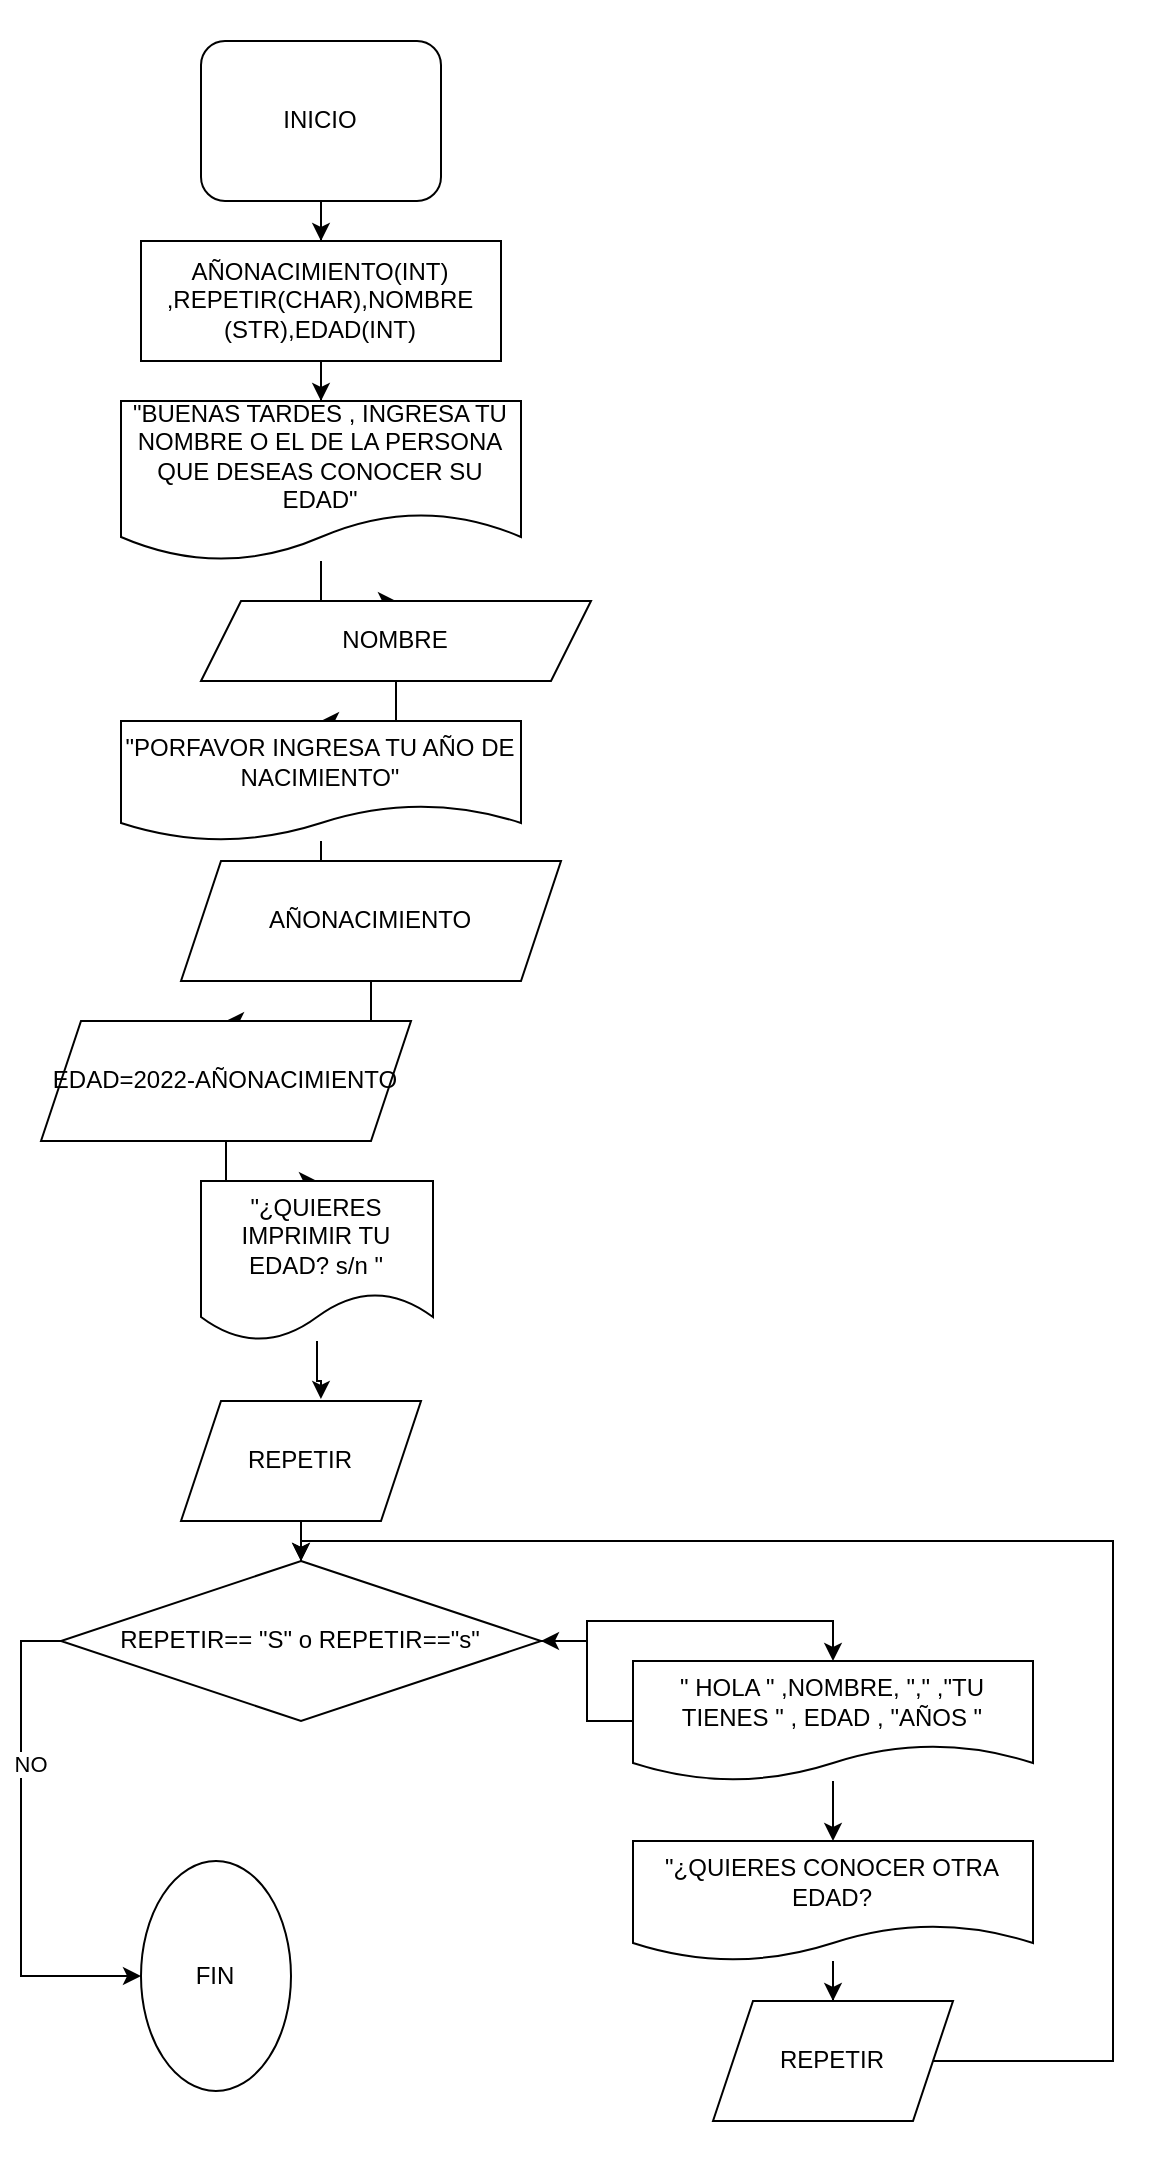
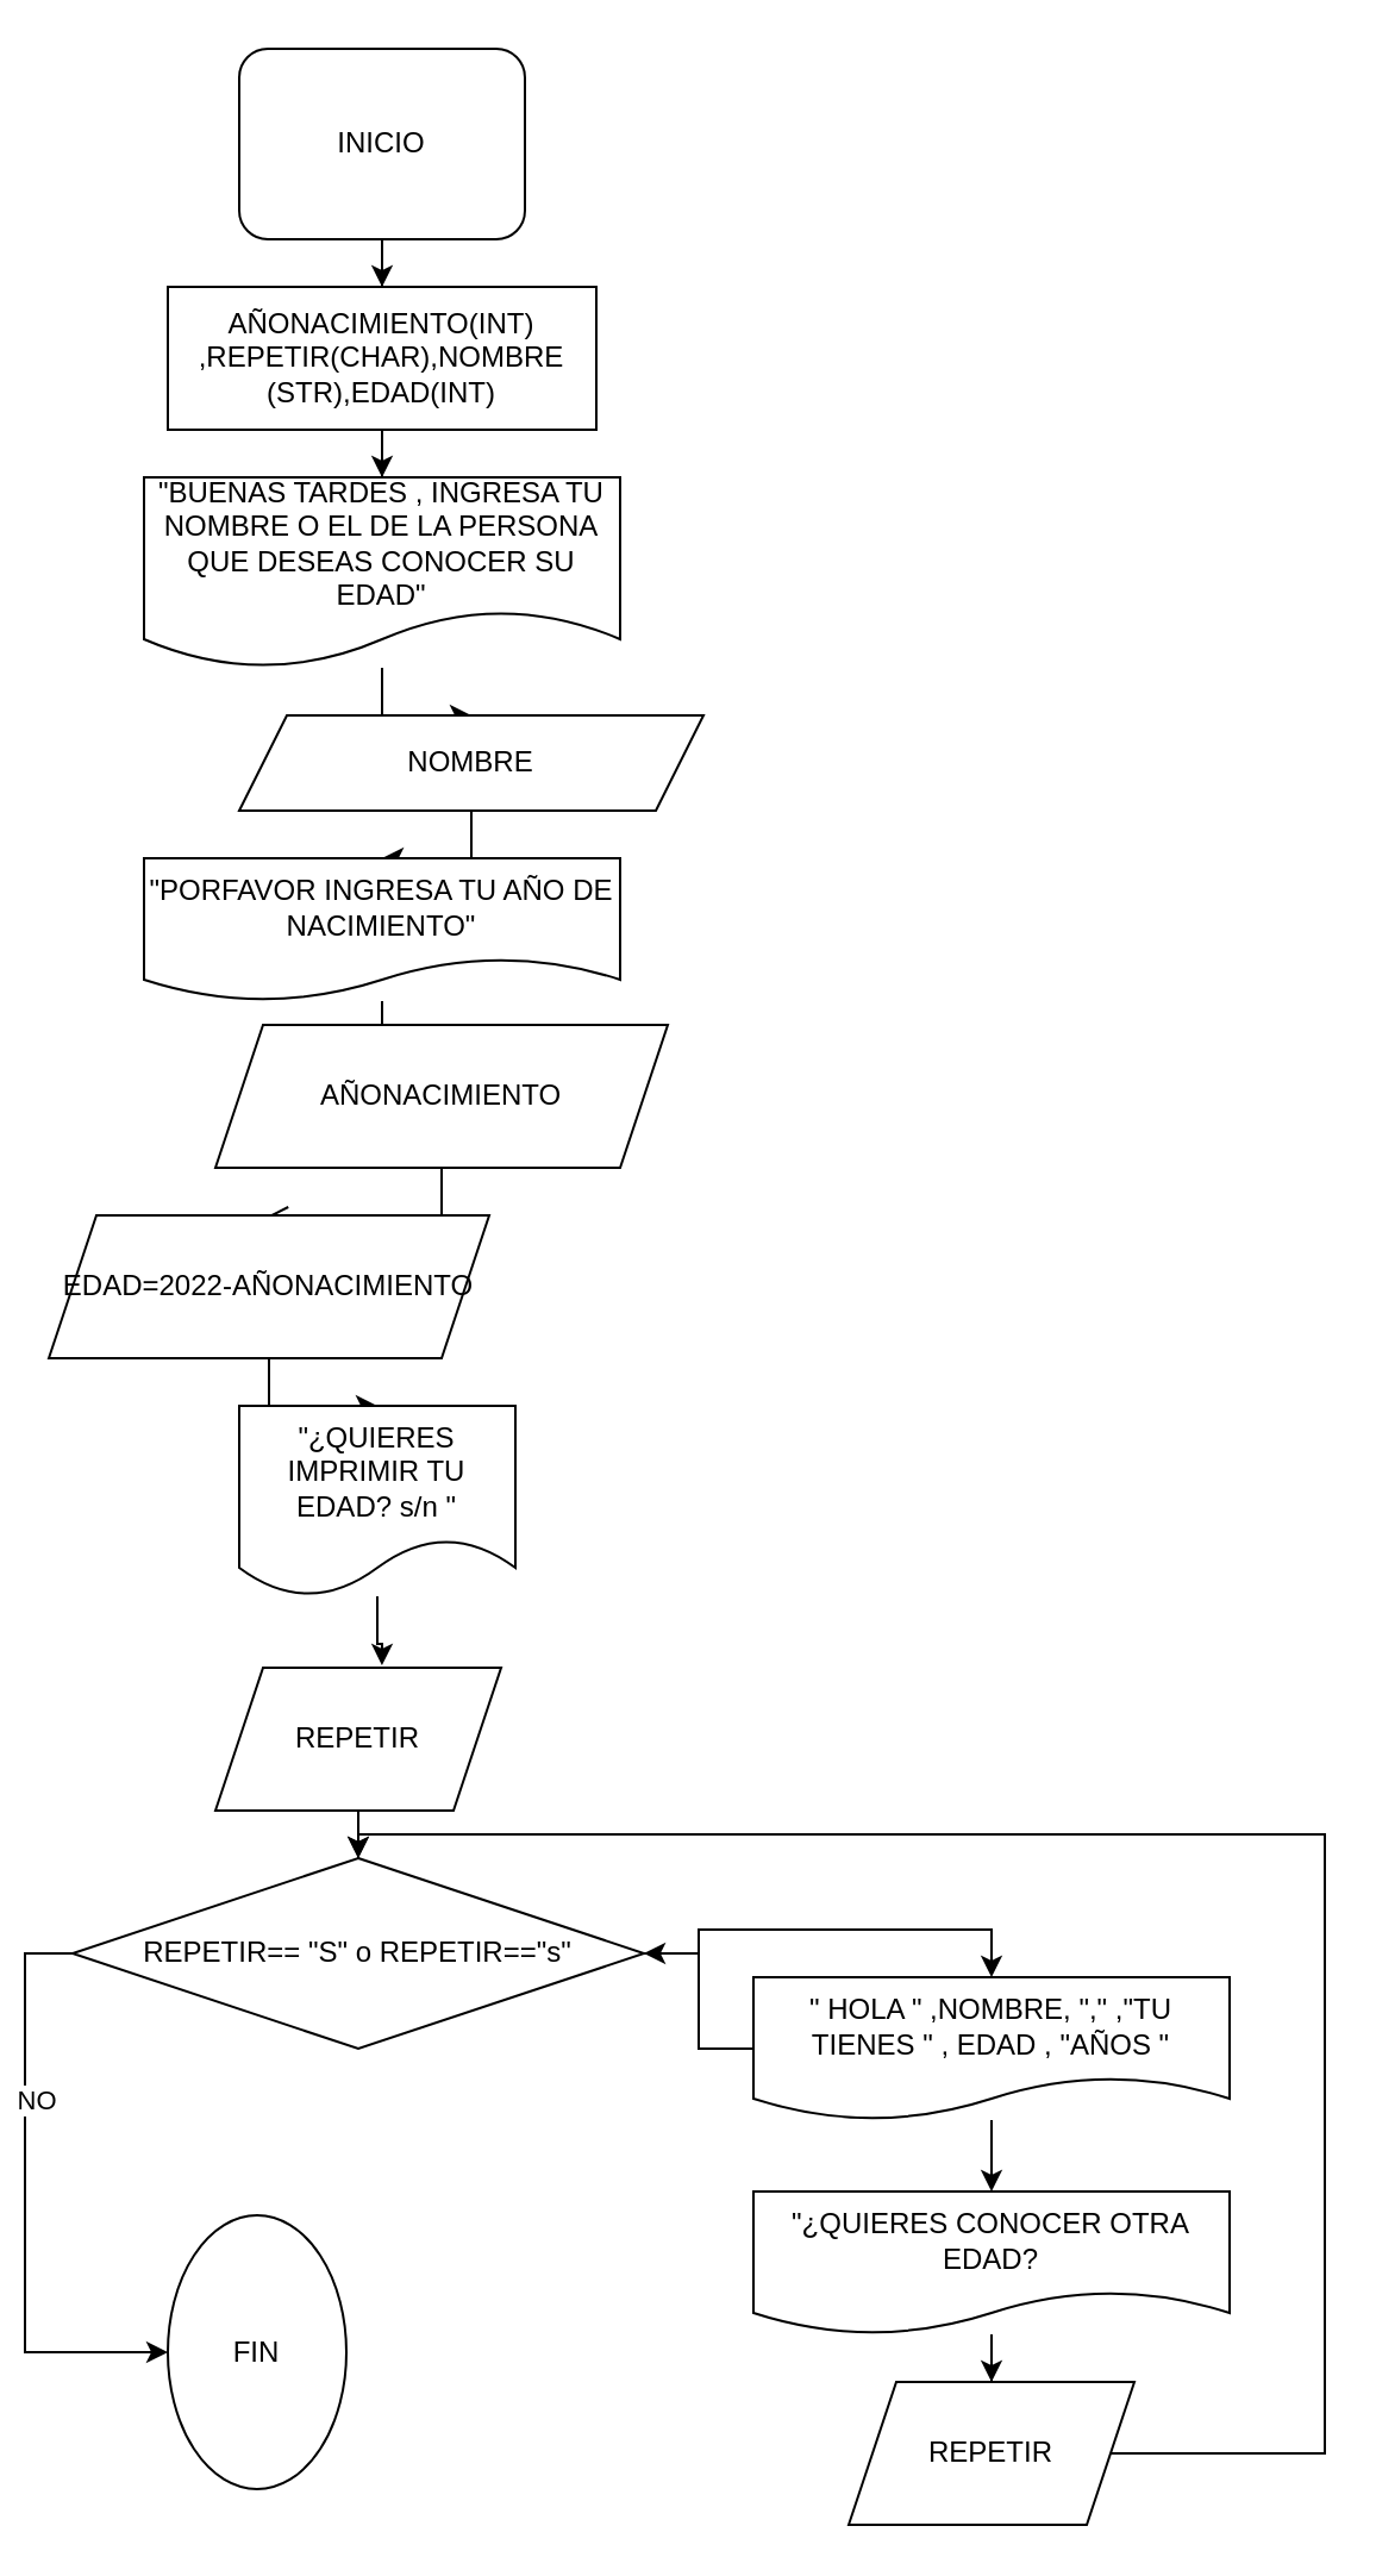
- <mxCell id="12" value="" style="edgeStyle=orthogonalEdgeStyle;rounded=0;orthogonalLoop=1;jettySize=auto;html=1;" edge="1" parent="1" source="13" target="15"><mxGeometry relative="1" as="geometry" /></mxCell>
+ <mxCell id="12" value="" style="edgeStyle=orthogonalEdgeStyle;rounded=0;orthogonalLoop=1;jettySize=auto;html=1;endArrow=open;" edge="1" parent="1" source="13" target="15"><mxGeometry relative="1" as="geometry" /></mxCell>
